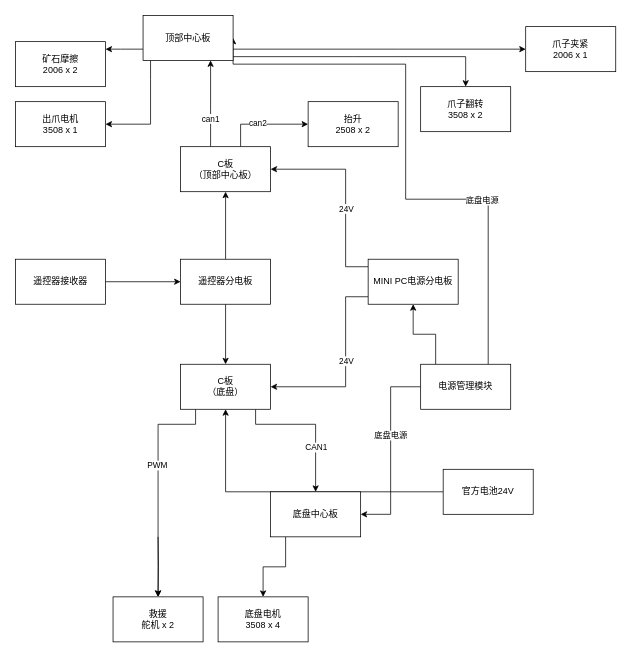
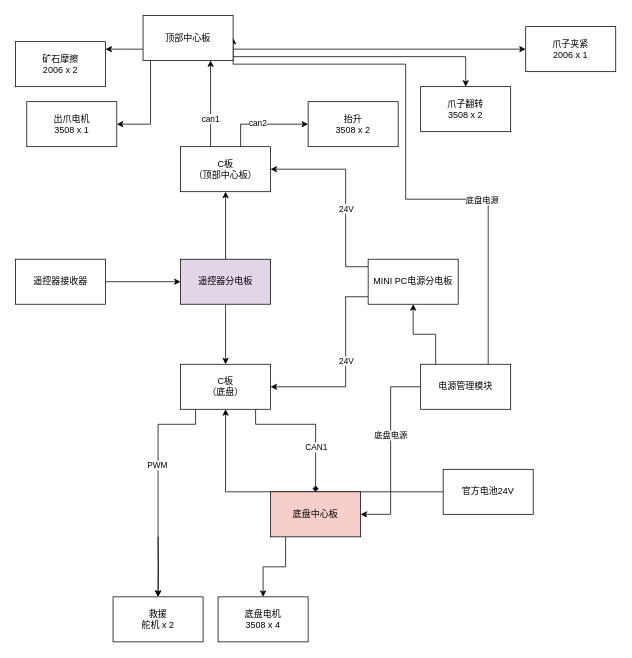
- <mxCell id="41" value="出爪电机&lt;br&gt;3508 x 1" style="rounded=0;whiteSpace=wrap;html=1;" parent="1" vertex="1"><mxGeometry x="20" y="135" width="120" height="60" as="geometry" /></mxCell>
+ <mxCell id="41" value="出爪电机&lt;br&gt;3508 x 1" style="rounded=0;whiteSpace=wrap;html=1;" parent="1" vertex="1"><mxGeometry x="35" y="135" width="120" height="60" as="geometry" /></mxCell>
- <mxCell id="42" value="抬升&lt;br&gt;2508 x 2" style="rounded=0;whiteSpace=wrap;html=1;" parent="1" vertex="1"><mxGeometry x="410" y="135" width="120" height="60" as="geometry" /></mxCell>
+ <mxCell id="42" value="抬升&lt;br&gt;3508 x 2" style="rounded=0;whiteSpace=wrap;html=1;" parent="1" vertex="1"><mxGeometry x="410" y="135" width="120" height="60" as="geometry" /></mxCell>
- <mxCell id="34" value="遥控器分电板" style="rounded=0;whiteSpace=wrap;html=1;" parent="1" vertex="1"><mxGeometry x="240" y="345" width="120" height="60" as="geometry" /></mxCell>
+ <mxCell id="34" value="遥控器分电板" style="rounded=0;whiteSpace=wrap;html=1;fillColor=#e1d5e7;" parent="1" vertex="1"><mxGeometry x="240" y="345" width="120" height="60" as="geometry" /></mxCell>
- <mxCell id="7" value="" style="edgeStyle=orthogonalEdgeStyle;rounded=0;orthogonalLoop=1;jettySize=auto;html=1;" parent="1" source="11" target="26" edge="1"><mxGeometry relative="1" as="geometry"><Array as="points"><mxPoint x="340" y="565" /><mxPoint x="420" y="565" /></Array></mxGeometry></mxCell>
+ <mxCell id="7" value="" style="edgeStyle=orthogonalEdgeStyle;rounded=0;orthogonalLoop=1;jettySize=auto;html=1;endArrow=diamond;" parent="1" source="11" target="26" edge="1"><mxGeometry relative="1" as="geometry"><Array as="points"><mxPoint x="340" y="565" /><mxPoint x="420" y="565" /></Array></mxGeometry></mxCell>
- <mxCell id="26" value="底盘中心板" style="rounded=0;whiteSpace=wrap;html=1;" parent="1" vertex="1"><mxGeometry x="360" y="655" width="120" height="60" as="geometry" /></mxCell>
+ <mxCell id="26" value="底盘中心板" style="rounded=0;whiteSpace=wrap;html=1;fillColor=#f8cecc;" parent="1" vertex="1"><mxGeometry x="360" y="655" width="120" height="60" as="geometry" /></mxCell>
